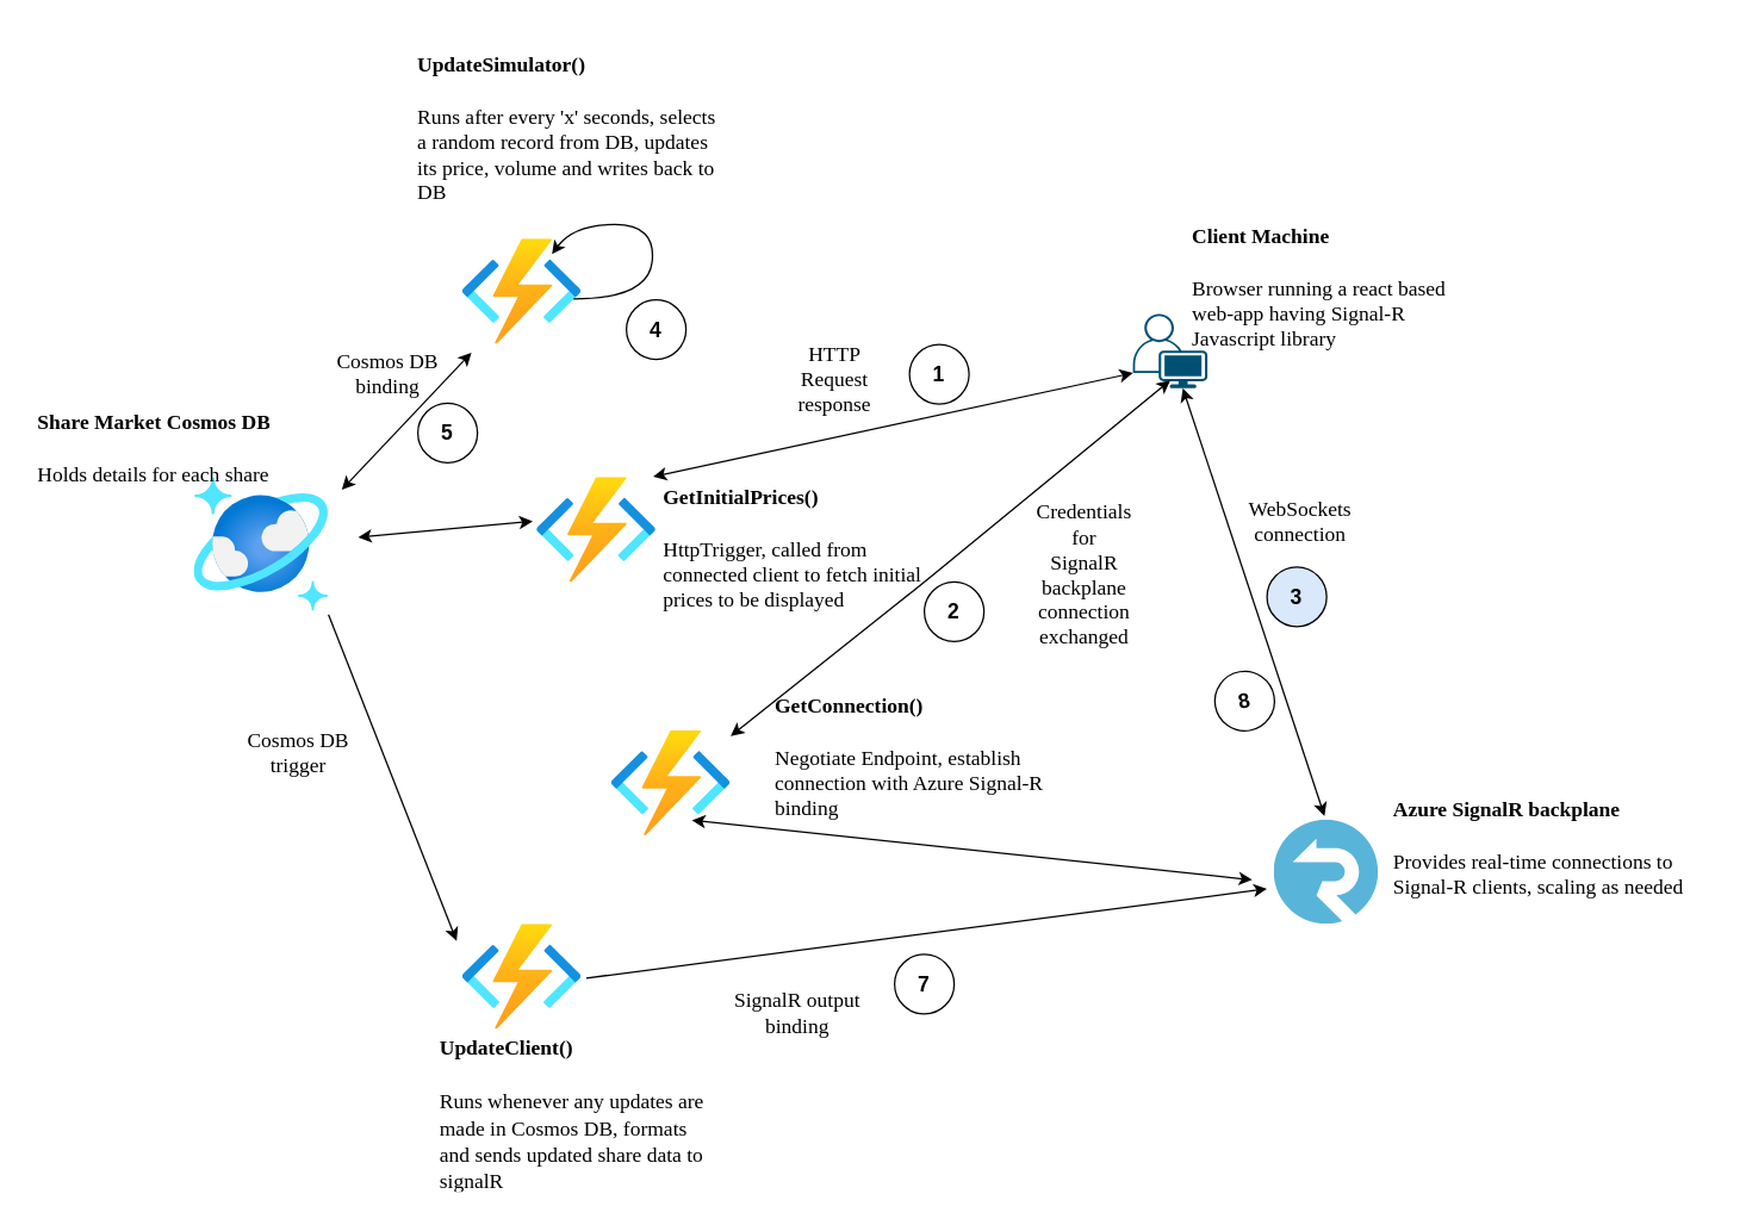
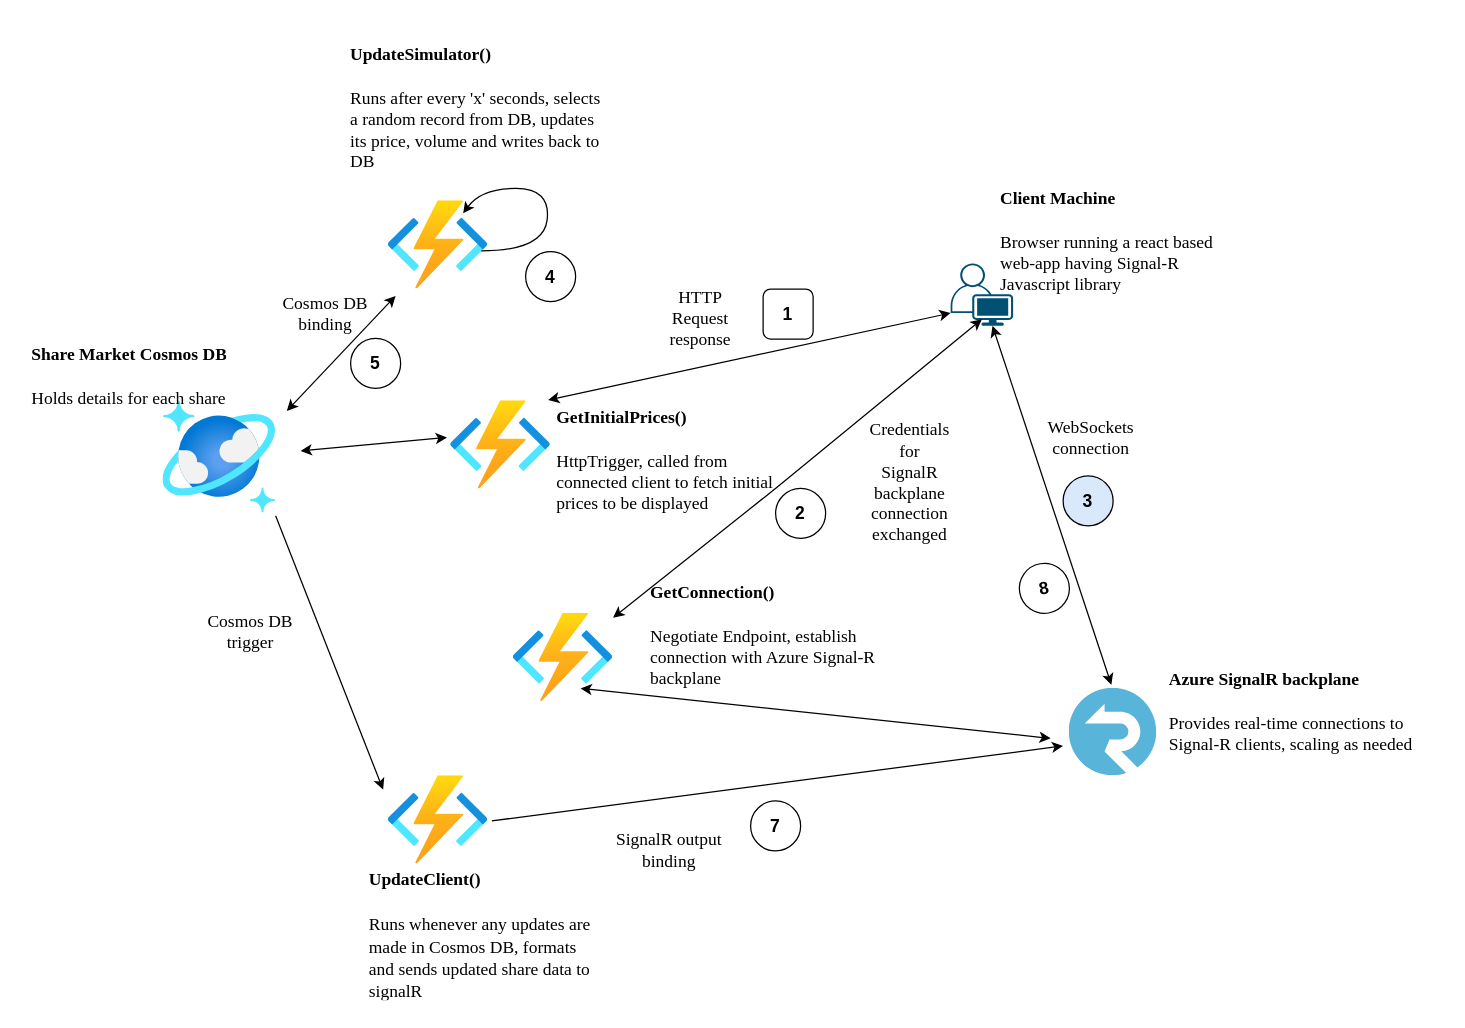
- <mxCell id="28" value="&lt;font style=&quot;font-size: 14px&quot;&gt;&lt;b&gt;1&lt;/b&gt;&lt;/font&gt;" style="ellipse;whiteSpace=wrap;html=1;aspect=fixed;" vertex="1" parent="1"><mxGeometry x="610" y="230.59" width="40" height="40" as="geometry" /></mxCell>
+ <mxCell id="28" value="&lt;font style=&quot;font-size: 14px&quot;&gt;&lt;b&gt;1&lt;/b&gt;&lt;/font&gt;" style="whiteSpace=wrap;html=1;aspect=fixed;rounded=1;" vertex="1" parent="1"><mxGeometry x="610" y="230.59" width="40" height="40" as="geometry" /></mxCell>
- <mxCell id="14" value="&lt;h1&gt;&lt;font style=&quot;font-size: 14px&quot; face=&quot;Verdana&quot;&gt;&lt;b&gt;&lt;font style=&quot;font-size: 14px&quot;&gt;GetConnection()&lt;/font&gt;&lt;br&gt;&lt;/b&gt;&lt;/font&gt;&lt;/h1&gt;&lt;p&gt;&lt;font style=&quot;font-size: 14px&quot; face=&quot;Verdana&quot;&gt;Negotiate Endpoint, establish connection with Azure Signal-R binding&lt;/font&gt;&lt;font face=&quot;Verdana&quot;&gt;&lt;br&gt;&lt;/font&gt;&lt;/p&gt;" style="text;html=1;strokeColor=none;fillColor=none;spacing=5;spacingTop=-20;whiteSpace=wrap;overflow=hidden;rounded=0;" parent="1" vertex="1"><mxGeometry x="515" y="450" width="190" height="150" as="geometry" /></mxCell>
+ <mxCell id="14" value="&lt;h1&gt;&lt;font style=&quot;font-size: 14px&quot; face=&quot;Verdana&quot;&gt;&lt;b&gt;&lt;font style=&quot;font-size: 14px&quot;&gt;GetConnection()&lt;/font&gt;&lt;br&gt;&lt;/b&gt;&lt;/font&gt;&lt;/h1&gt;&lt;p&gt;&lt;font style=&quot;font-size: 14px&quot; face=&quot;Verdana&quot;&gt;Negotiate Endpoint, establish connection with Azure Signal-R backplane&lt;/font&gt;&lt;font face=&quot;Verdana&quot;&gt;&lt;br&gt;&lt;/font&gt;&lt;/p&gt;" style="text;html=1;strokeColor=none;fillColor=none;spacing=5;spacingTop=-20;whiteSpace=wrap;overflow=hidden;rounded=0;" parent="1" vertex="1"><mxGeometry x="515" y="450" width="190" height="150" as="geometry" /></mxCell>
